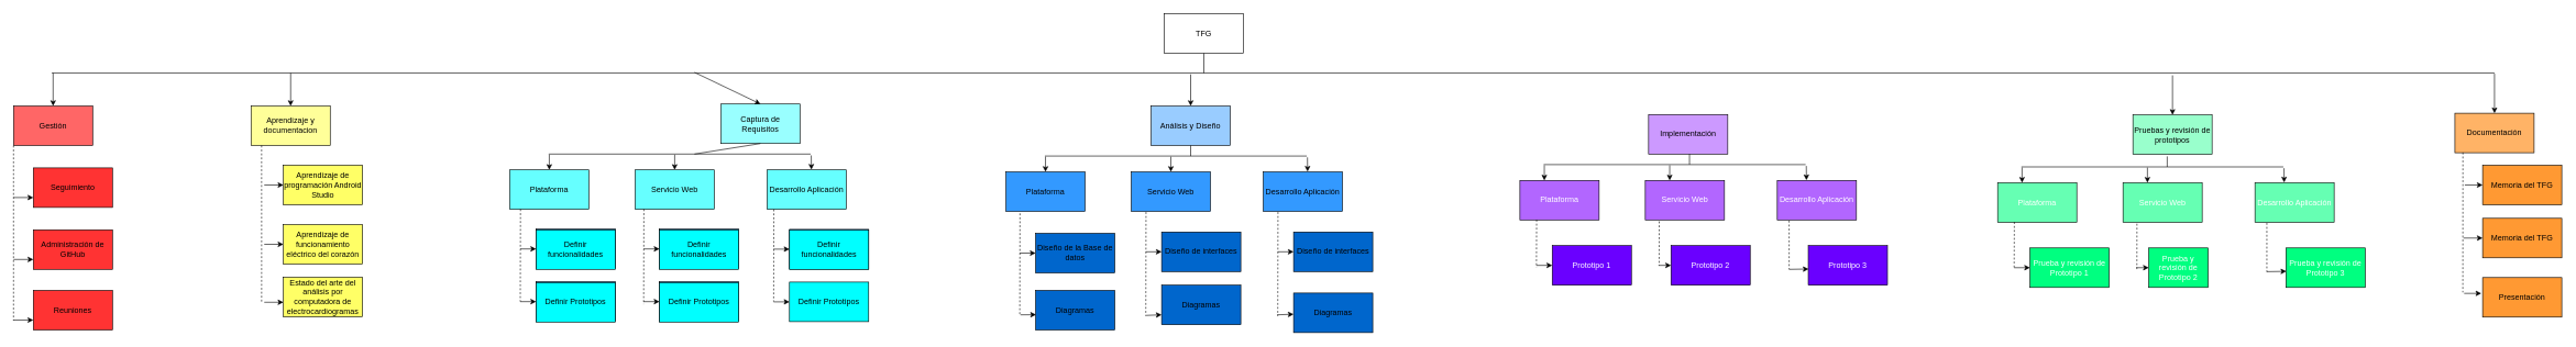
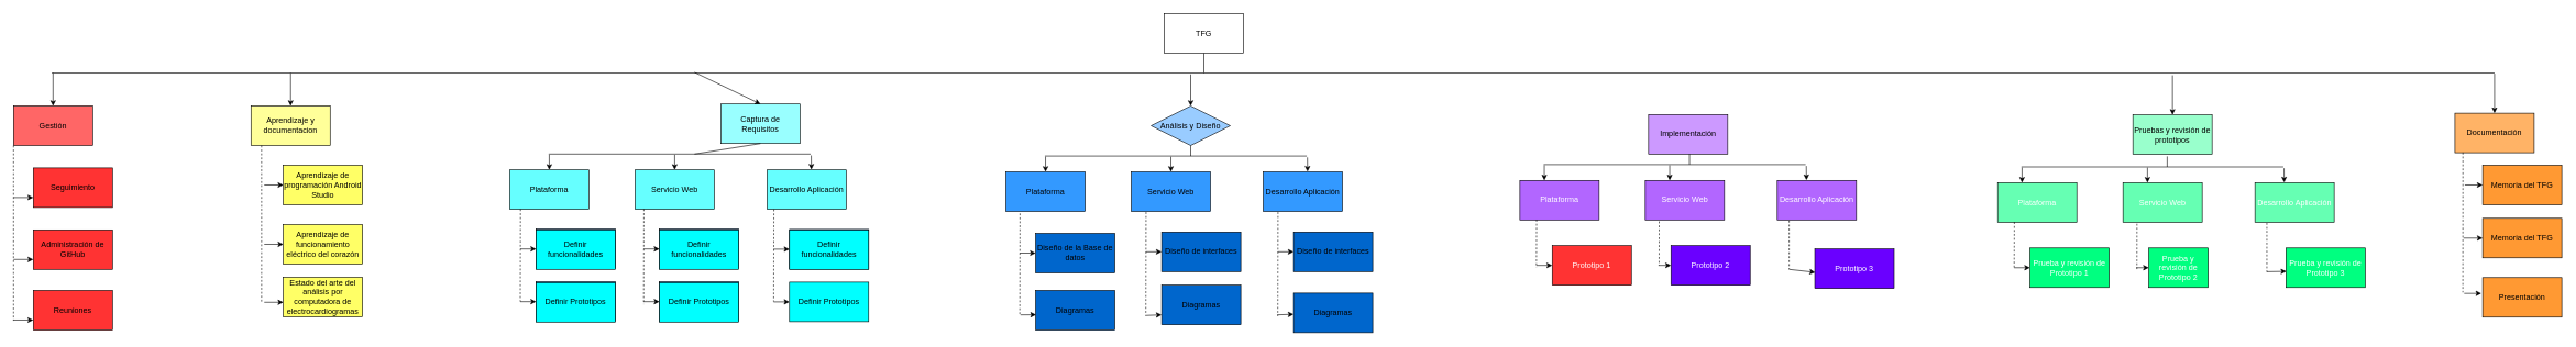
- <mxCell id="22" value="Análisis y Diseño" style="rounded=0;whiteSpace=wrap;html=1;fillColor=#99CCFF;" parent="1" vertex="1"><mxGeometry x="1744" y="160" width="120" height="60" as="geometry" /></mxCell>
+ <mxCell id="22" value="Análisis y Diseño" style="rhombus;whiteSpace=wrap;html=1;fillColor=#99CCFF;" parent="1" vertex="1"><mxGeometry x="1744" y="160" width="120" height="60" as="geometry" /></mxCell>
- <mxCell id="77" value="Prototipo 1" style="rounded=0;whiteSpace=wrap;html=1;fillColor=#6a00ff;fontColor=#ffffff;" parent="1" vertex="1"><mxGeometry x="2352" y="372" width="120" height="60" as="geometry" /></mxCell>
+ <mxCell id="77" value="Prototipo 1" style="rounded=0;whiteSpace=wrap;html=1;fillColor=#ff3333;fontColor=#ffffff;" parent="1" vertex="1"><mxGeometry x="2352" y="372" width="120" height="60" as="geometry" /></mxCell>
- <mxCell id="76" value="Prototipo 3" style="rounded=0;whiteSpace=wrap;html=1;fillColor=#6a00ff;fontColor=#ffffff;" parent="1" vertex="1"><mxGeometry x="2740" y="372" width="120" height="60" as="geometry" /></mxCell>
+ <mxCell id="76" value="Prototipo 3" style="rounded=0;whiteSpace=wrap;html=1;fillColor=#6a00ff;fontColor=#ffffff;" parent="1" vertex="1"><mxGeometry x="2750" y="377" width="120" height="60" as="geometry" /></mxCell>
